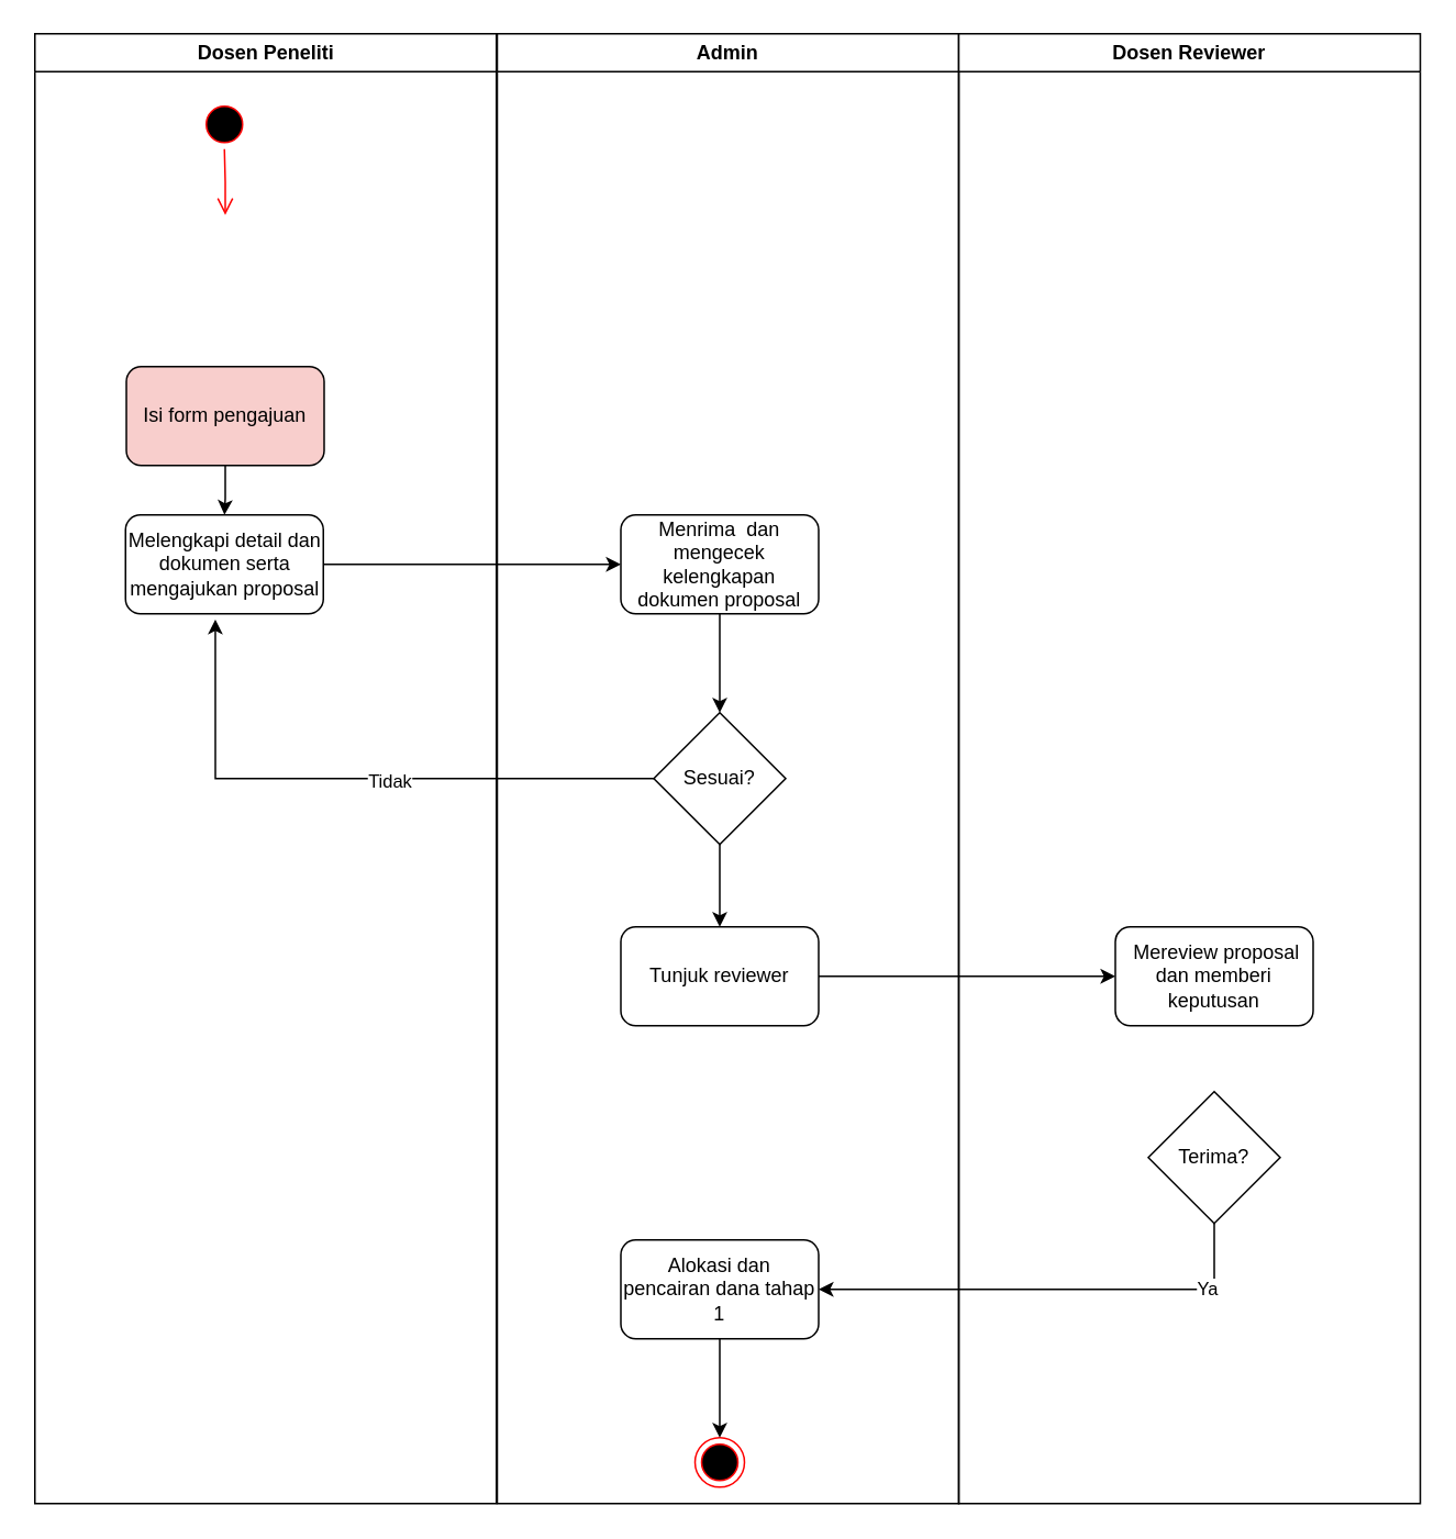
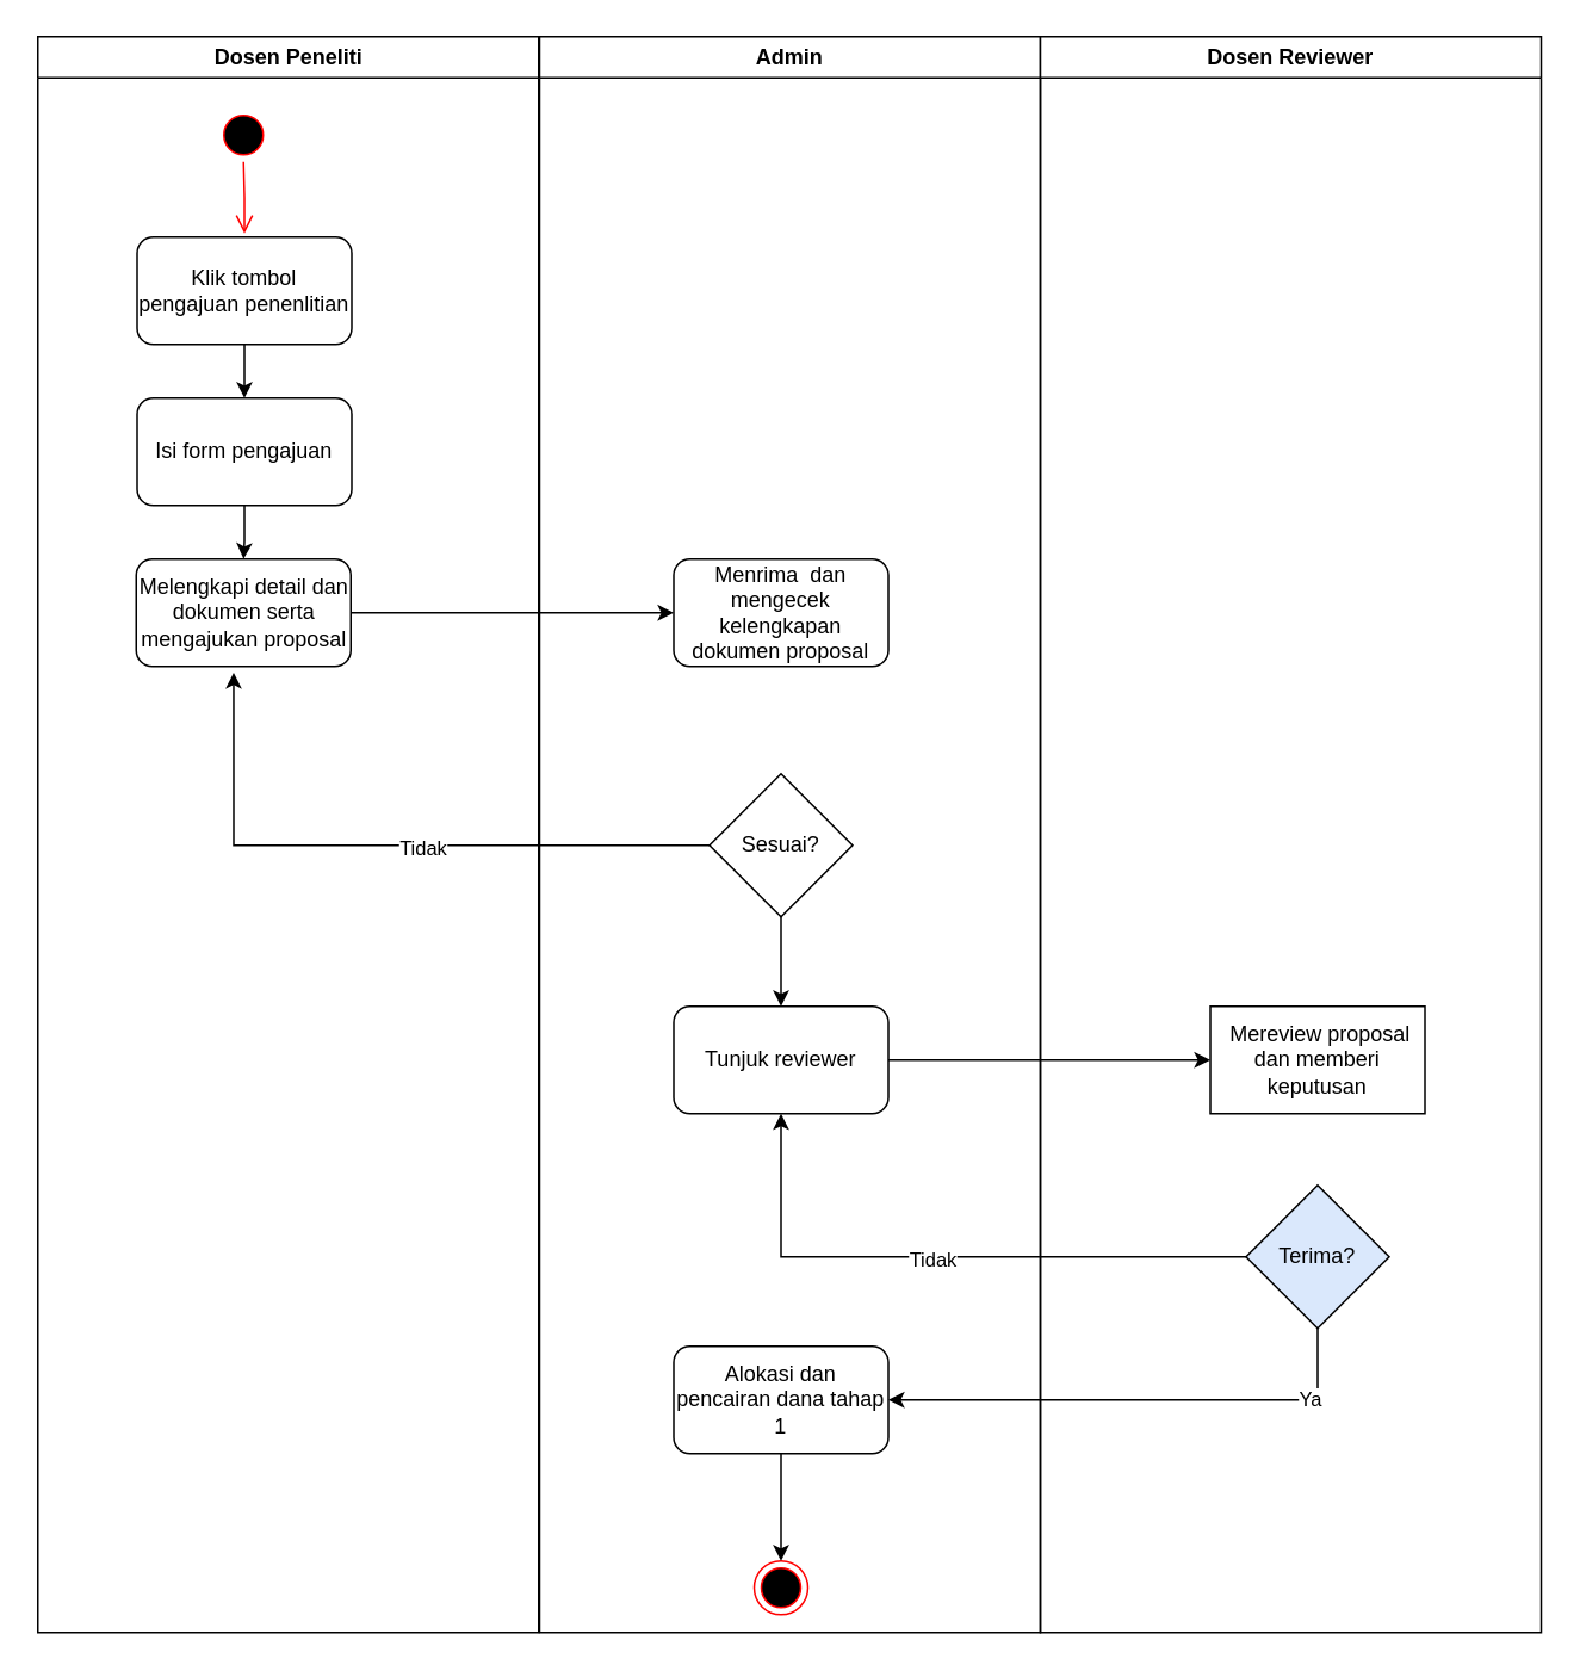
+ <mxCell id="6" value="Klik tombol pengajuan penenlitian" style="rounded=1;whiteSpace=wrap;html=1;" vertex="1" parent="2"><mxGeometry x="55.5" y="112" width="120" height="60" as="geometry" /></mxCell>
+ <mxCell id="5" style="edgeStyle=orthogonalEdgeStyle;rounded=0;orthogonalLoop=1;jettySize=auto;html=1;entryX=0.5;entryY=0;entryDx=0;entryDy=0;" edge="1" parent="2" source="6" target="8"><mxGeometry relative="1" as="geometry" /></mxCell>
- <mxCell id="8" value="Isi form pengajuan" style="rounded=1;whiteSpace=wrap;html=1;fillColor=#f8cecc;" vertex="1" parent="2"><mxGeometry x="55.5" y="202" width="120" height="60" as="geometry" /></mxCell>
+ <mxCell id="8" value="Isi form pengajuan" style="rounded=1;whiteSpace=wrap;html=1;" vertex="1" parent="2"><mxGeometry x="55.5" y="202" width="120" height="60" as="geometry" /></mxCell>
- <mxCell id="13" style="edgeStyle=orthogonalEdgeStyle;rounded=0;orthogonalLoop=1;jettySize=auto;html=1;entryX=0.5;entryY=0;entryDx=0;entryDy=0;" edge="1" parent="10" source="14" target="16"><mxGeometry relative="1" as="geometry" /></mxCell>
- <mxCell id="24" value="&amp;nbsp;Mereview proposal dan memberi keputusan" style="rounded=1;whiteSpace=wrap;html=1;" vertex="1" parent="21"><mxGeometry x="95" y="542" width="120" height="60" as="geometry" /></mxCell>
+ <mxCell id="24" value="&amp;nbsp;Mereview proposal dan memberi keputusan" style="whiteSpace=wrap;html=1;rounded=0;" vertex="1" parent="21"><mxGeometry x="95" y="542" width="120" height="60" as="geometry" /></mxCell>
+ <mxCell id="30" style="edgeStyle=orthogonalEdgeStyle;rounded=0;orthogonalLoop=1;jettySize=auto;html=1;entryX=0.5;entryY=1;entryDx=0;entryDy=0;" edge="1" parent="1" source="25" target="17"><mxGeometry relative="1" as="geometry" /></mxCell>
+ <mxCell id="31" value="Tidak" style="edgeLabel;html=1;align=center;verticalAlign=middle;resizable=0;points=[];" vertex="1" connectable="0" parent="30"><mxGeometry x="0.038" y="1" relative="1" as="geometry"><mxPoint as="offset" /></mxGeometry></mxCell>
- <mxCell id="25" value="Terima?" style="rhombus;whiteSpace=wrap;html=1;" vertex="1" parent="21"><mxGeometry x="115" y="642" width="80" height="80" as="geometry" /></mxCell>
+ <mxCell id="25" value="Terima?" style="rhombus;whiteSpace=wrap;html=1;fillColor=#dae8fc;" vertex="1" parent="21"><mxGeometry x="115" y="642" width="80" height="80" as="geometry" /></mxCell>
